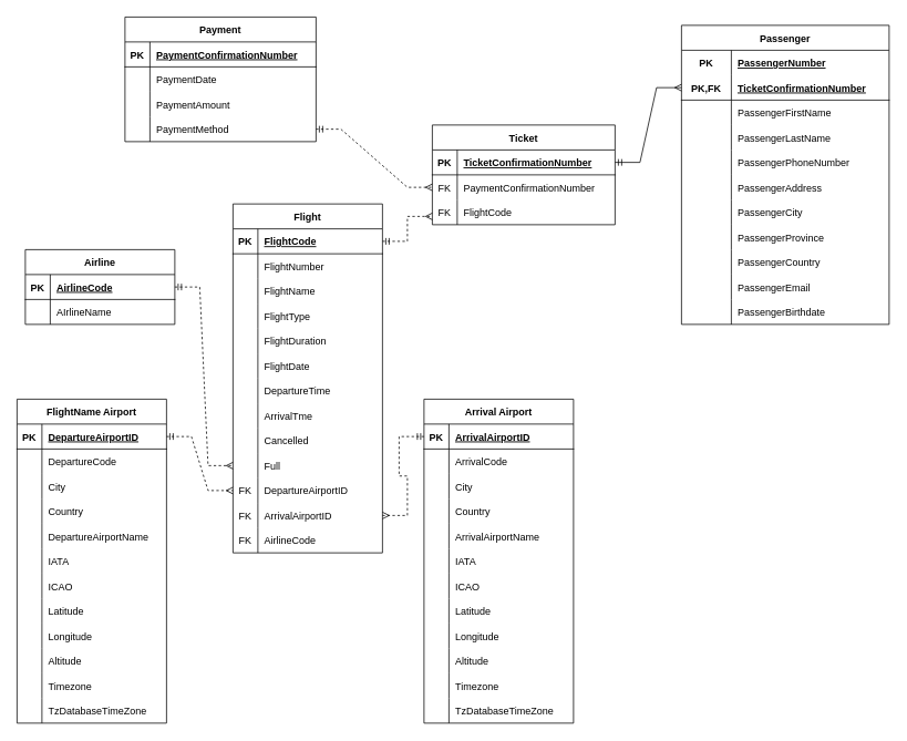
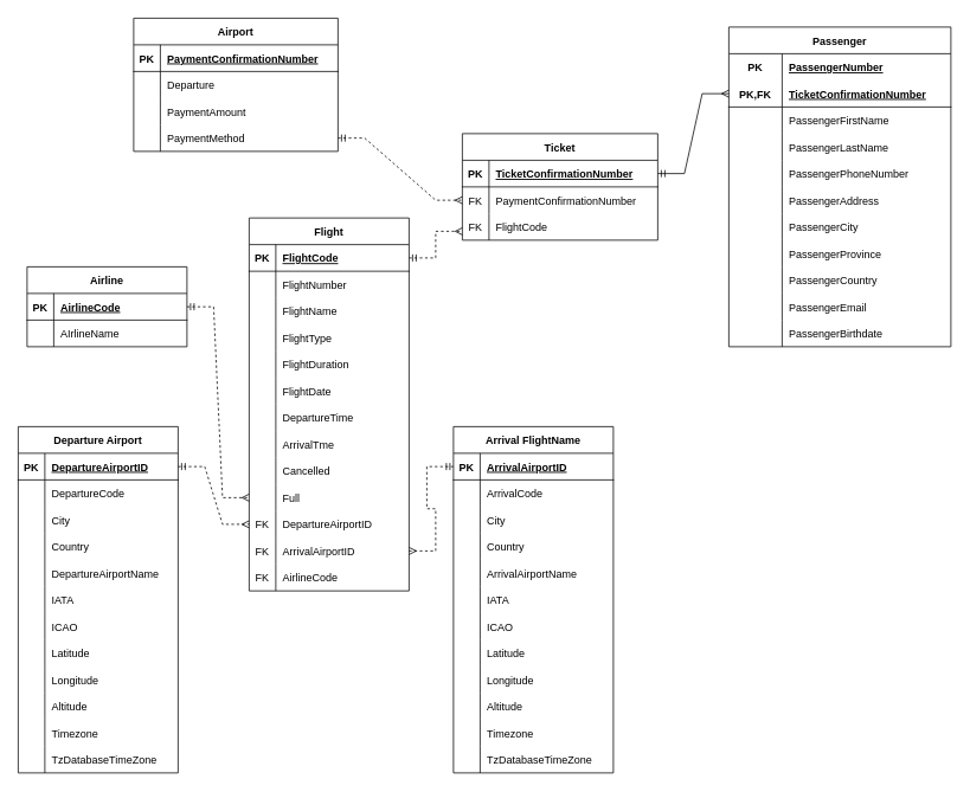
- <mxCell id="20" value="Payment" style="shape=table;startSize=30;container=1;collapsible=1;childLayout=tableLayout;fixedRows=1;rowLines=0;fontStyle=1;align=center;resizeLast=1;" parent="1" vertex="1"><mxGeometry x="150" y="20" width="230" height="150" as="geometry" /></mxCell>
+ <mxCell id="20" value="Airport" style="shape=table;startSize=30;container=1;collapsible=1;childLayout=tableLayout;fixedRows=1;rowLines=0;fontStyle=1;align=center;resizeLast=1;" parent="1" vertex="1"><mxGeometry x="150" y="20" width="230" height="150" as="geometry" /></mxCell>
- <mxCell id="26" value="PaymentDate" style="shape=partialRectangle;connectable=0;fillColor=none;top=0;left=0;bottom=0;right=0;align=left;spacingLeft=6;overflow=hidden;" parent="24" vertex="1"><mxGeometry x="30" width="200" height="30" as="geometry"><mxRectangle width="200" height="30" as="alternateBounds" /></mxGeometry></mxCell>
+ <mxCell id="26" value="Departure" style="shape=partialRectangle;connectable=0;fillColor=none;top=0;left=0;bottom=0;right=0;align=left;spacingLeft=6;overflow=hidden;" parent="24" vertex="1"><mxGeometry x="30" width="200" height="30" as="geometry"><mxRectangle width="200" height="30" as="alternateBounds" /></mxGeometry></mxCell>
- <mxCell id="149" value="FlightName Airport" style="shape=table;startSize=30;container=1;collapsible=1;childLayout=tableLayout;fixedRows=1;rowLines=0;fontStyle=1;align=center;resizeLast=1;" vertex="1" parent="1"><mxGeometry x="20" y="480" width="180" height="390" as="geometry" /></mxCell>
+ <mxCell id="149" value="Departure Airport" style="shape=table;startSize=30;container=1;collapsible=1;childLayout=tableLayout;fixedRows=1;rowLines=0;fontStyle=1;align=center;resizeLast=1;" vertex="1" parent="1"><mxGeometry x="20" y="480" width="180" height="390" as="geometry" /></mxCell>
- <mxCell id="112" value="Arrival Airport" style="shape=table;startSize=30;container=1;collapsible=1;childLayout=tableLayout;fixedRows=1;rowLines=0;fontStyle=1;align=center;resizeLast=1;" parent="1" vertex="1"><mxGeometry x="510" y="480" width="180" height="390" as="geometry" /></mxCell>
+ <mxCell id="112" value="Arrival FlightName" style="shape=table;startSize=30;container=1;collapsible=1;childLayout=tableLayout;fixedRows=1;rowLines=0;fontStyle=1;align=center;resizeLast=1;" parent="1" vertex="1"><mxGeometry x="510" y="480" width="180" height="390" as="geometry" /></mxCell>
